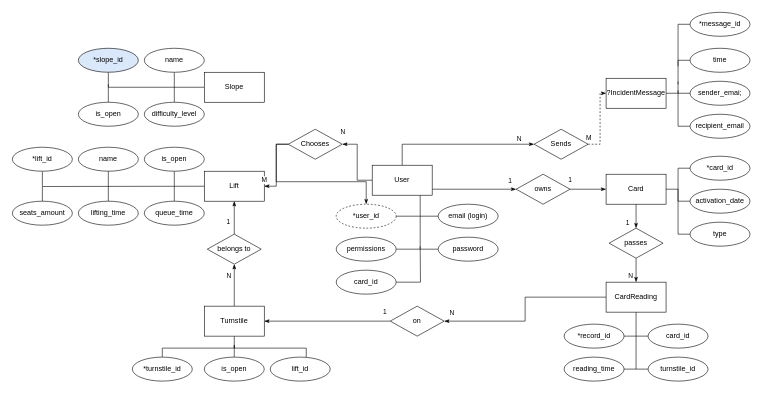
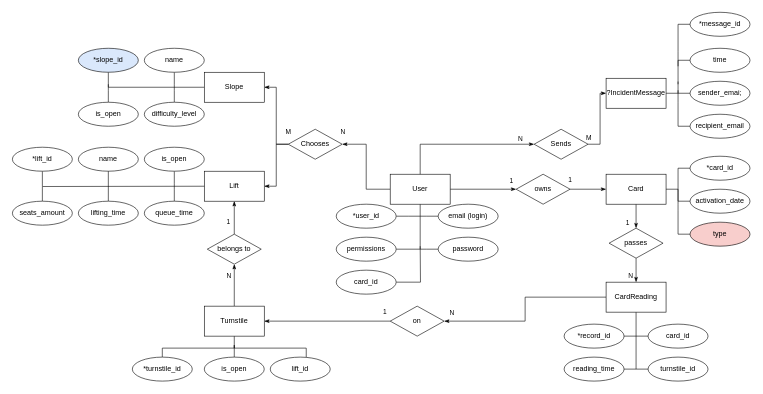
- <mxCell id="30" style="edgeStyle=orthogonalEdgeStyle;rounded=0;orthogonalLoop=1;jettySize=auto;html=1;entryX=0;entryY=0.5;entryDx=0;entryDy=0;endArrow=classicThin;endFill=1;dashed=1;" parent="1" source="32" target="29" edge="1"><mxGeometry relative="1" as="geometry"><Array as="points"><mxPoint x="1000" y="240" /><mxPoint x="1000" y="155" /></Array></mxGeometry></mxCell>
+ <mxCell id="30" style="edgeStyle=orthogonalEdgeStyle;rounded=0;orthogonalLoop=1;jettySize=auto;html=1;entryX=0;entryY=0.5;entryDx=0;entryDy=0;endArrow=classicThin;endFill=1;" parent="1" source="32" target="29" edge="1"><mxGeometry relative="1" as="geometry"><Array as="points"><mxPoint x="1000" y="240" /><mxPoint x="1000" y="155" /></Array></mxGeometry></mxCell>
- <mxCell id="10" value="User" style="rounded=0;whiteSpace=wrap;html=1;" parent="1" vertex="1"><mxGeometry x="620" y="275" width="100" height="50" as="geometry" /></mxCell>
+ <mxCell id="10" value="User" style="rounded=0;whiteSpace=wrap;html=1;" parent="1" vertex="1"><mxGeometry x="650" y="290" width="100" height="50" as="geometry" /></mxCell>
- <mxCell id="25" value="M" style="edgeStyle=orthogonalEdgeStyle;rounded=0;orthogonalLoop=1;jettySize=auto;html=1;exitX=0;exitY=0.5;exitDx=0;exitDy=0;endArrow=classicThin;endFill=1;" parent="1" source="27" target="49" edge="1"><mxGeometry x="-0.407" y="-20" relative="1" as="geometry"><mxPoint as="offset" /></mxGeometry></mxCell>
+ <mxCell id="25" value="M" style="edgeStyle=orthogonalEdgeStyle;rounded=0;orthogonalLoop=1;jettySize=auto;html=1;exitX=0;exitY=0.5;exitDx=0;exitDy=0;entryX=1;entryY=0.5;entryDx=0;entryDy=0;endArrow=classicThin;endFill=1;" parent="1" source="27" target="12" edge="1"><mxGeometry x="-0.407" y="-20" relative="1" as="geometry"><mxPoint as="offset" /></mxGeometry></mxCell>
- <mxCell id="49" value="*user_id" style="ellipse;whiteSpace=wrap;html=1;dashed=1;" parent="1" vertex="1"><mxGeometry x="560" y="340" width="100" height="40" as="geometry" /></mxCell>
+ <mxCell id="49" value="*user_id" style="ellipse;whiteSpace=wrap;html=1;" parent="1" vertex="1"><mxGeometry x="560" y="340" width="100" height="40" as="geometry" /></mxCell>
- <mxCell id="44" value="type" style="ellipse;whiteSpace=wrap;html=1;" parent="1" vertex="1"><mxGeometry x="1150" y="370" width="100" height="40" as="geometry" /></mxCell>
+ <mxCell id="44" value="type" style="ellipse;whiteSpace=wrap;html=1;fillColor=#f8cecc;" parent="1" vertex="1"><mxGeometry x="1150" y="370" width="100" height="40" as="geometry" /></mxCell>
